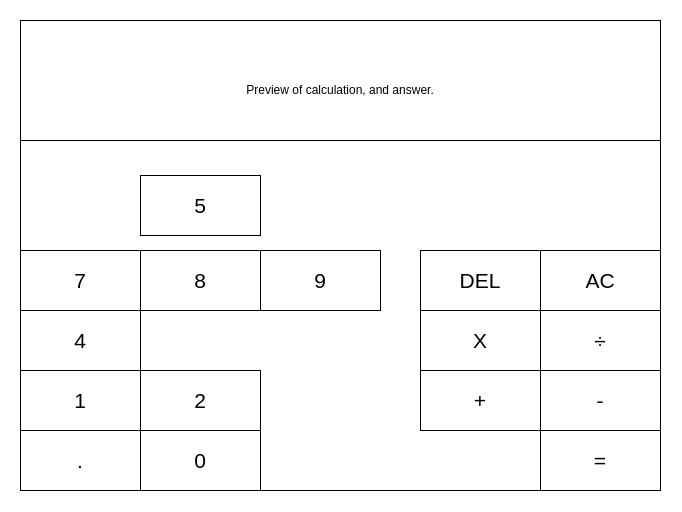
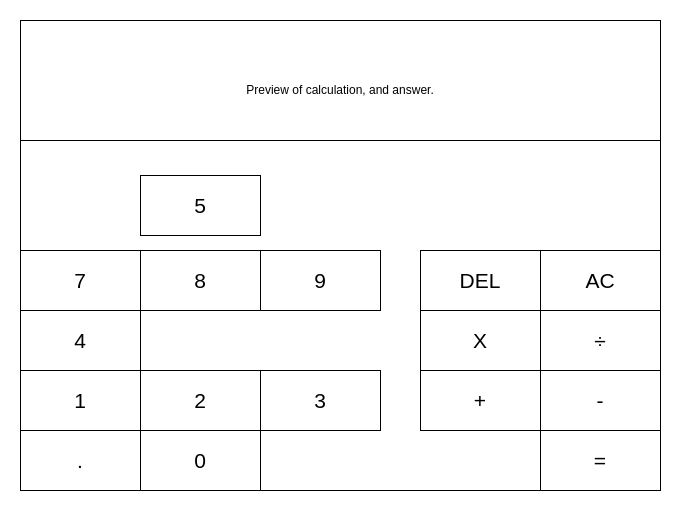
+ <mxCell id="10" value="3" style="rounded=0;whiteSpace=wrap;html=1;fontSize=21;" vertex="1" parent="1"><mxGeometry x="260" y="370" width="120" height="60" as="geometry" /></mxCell>
